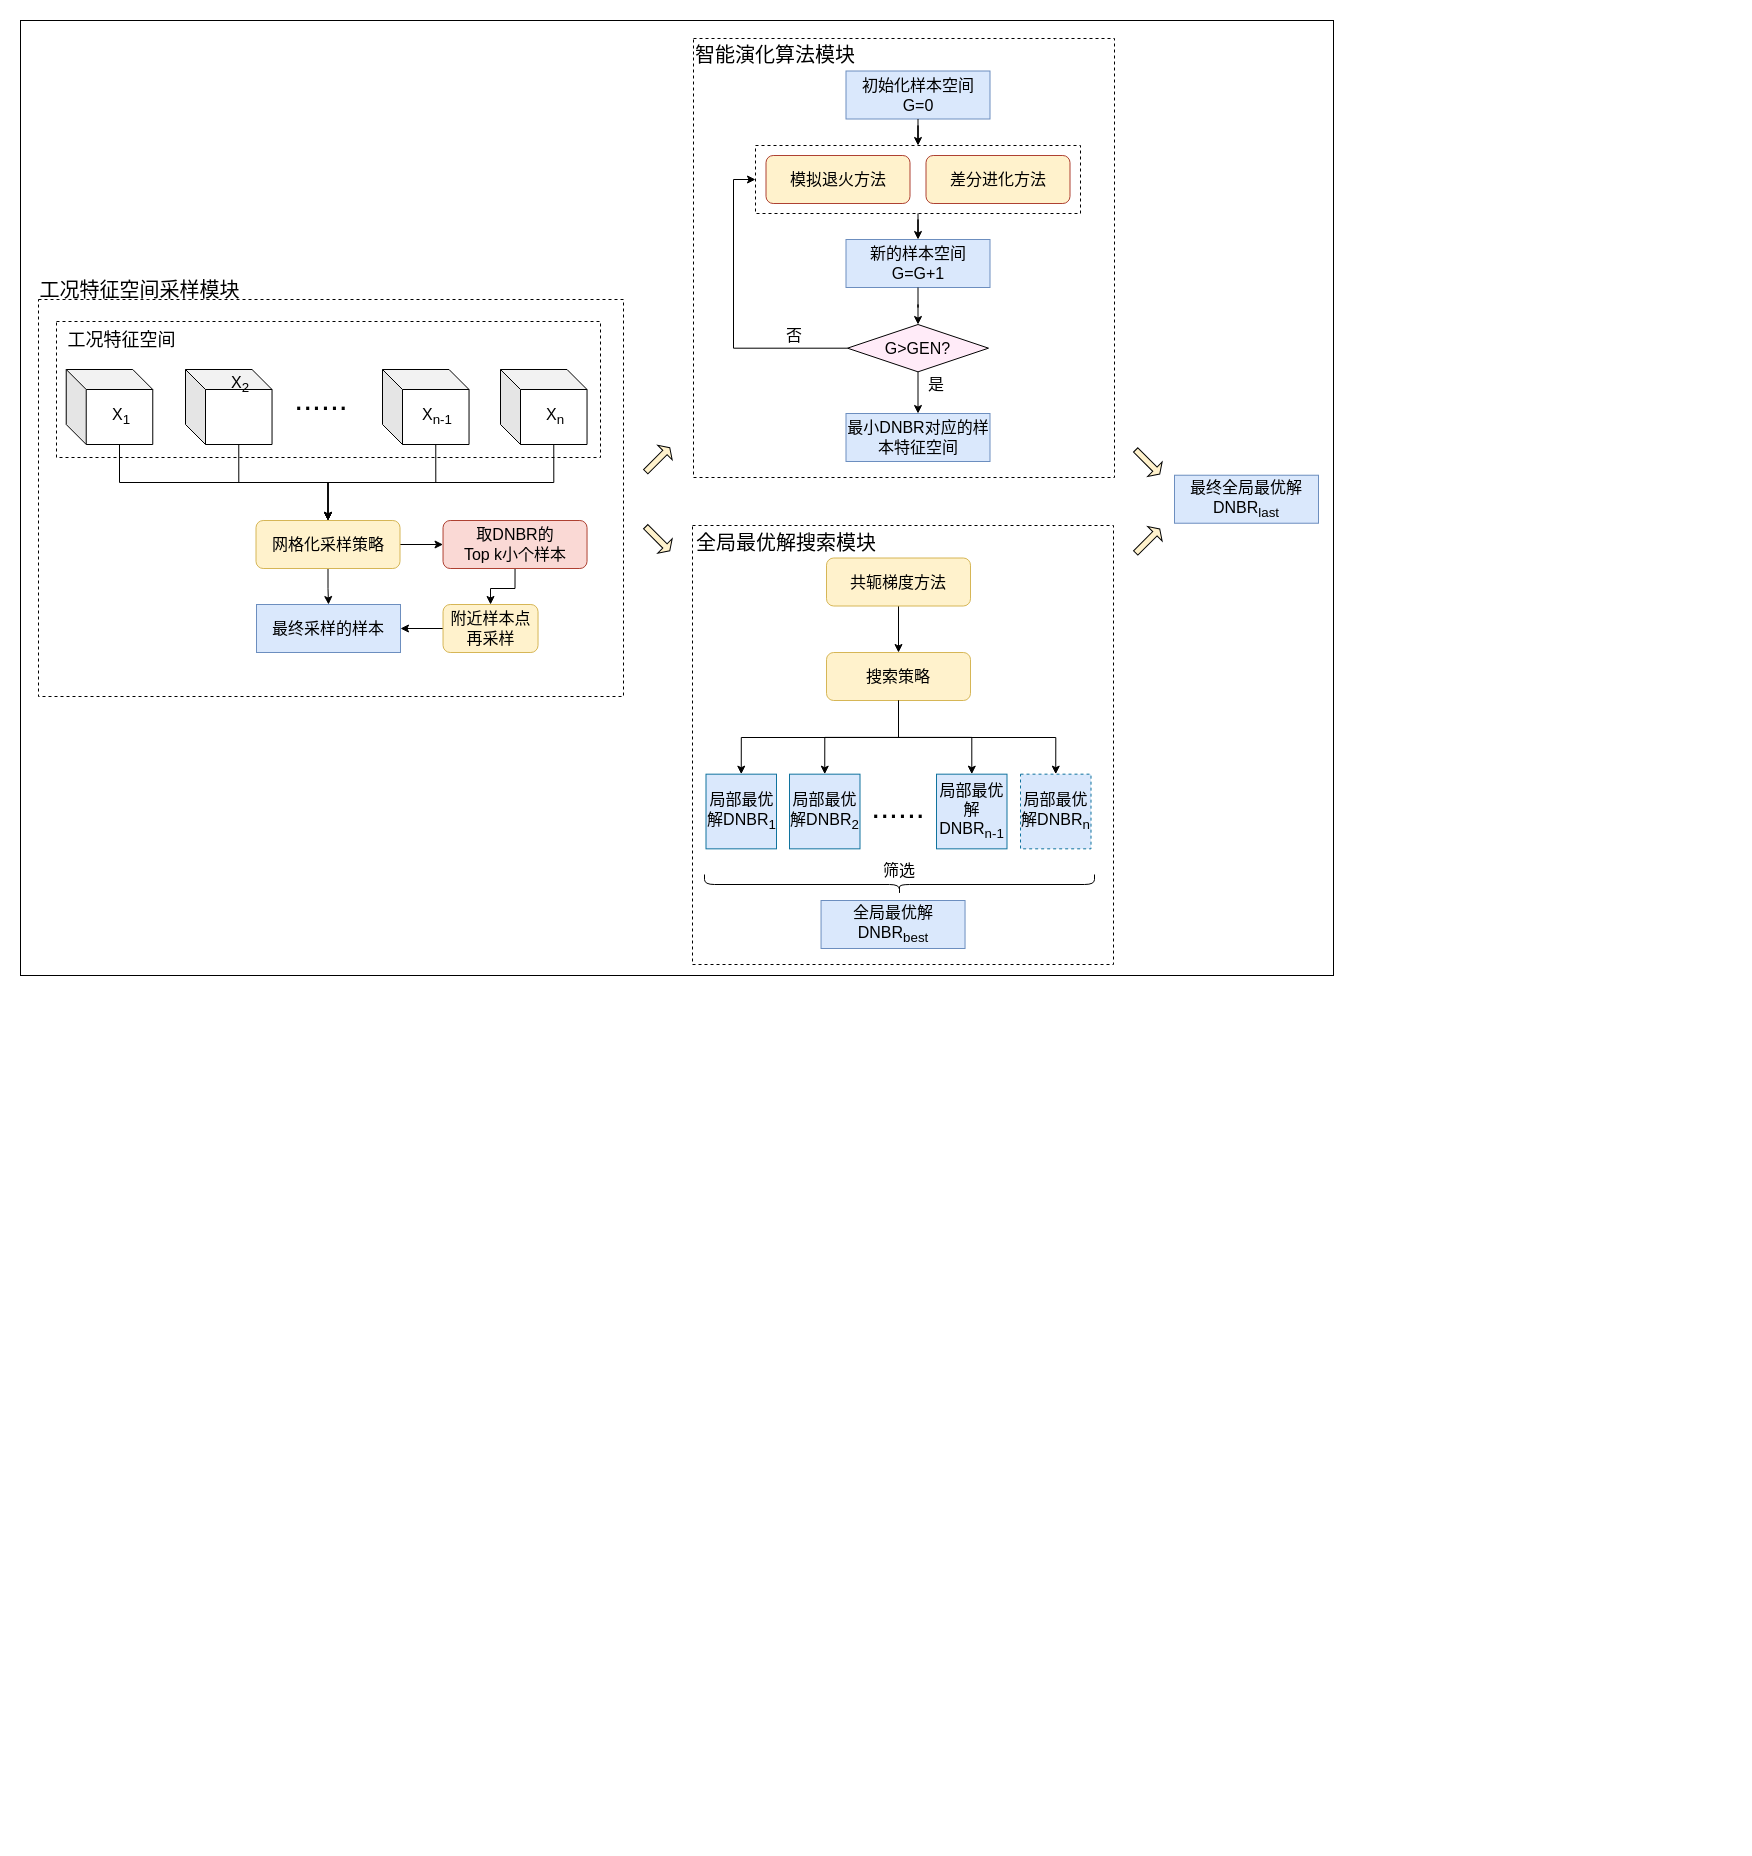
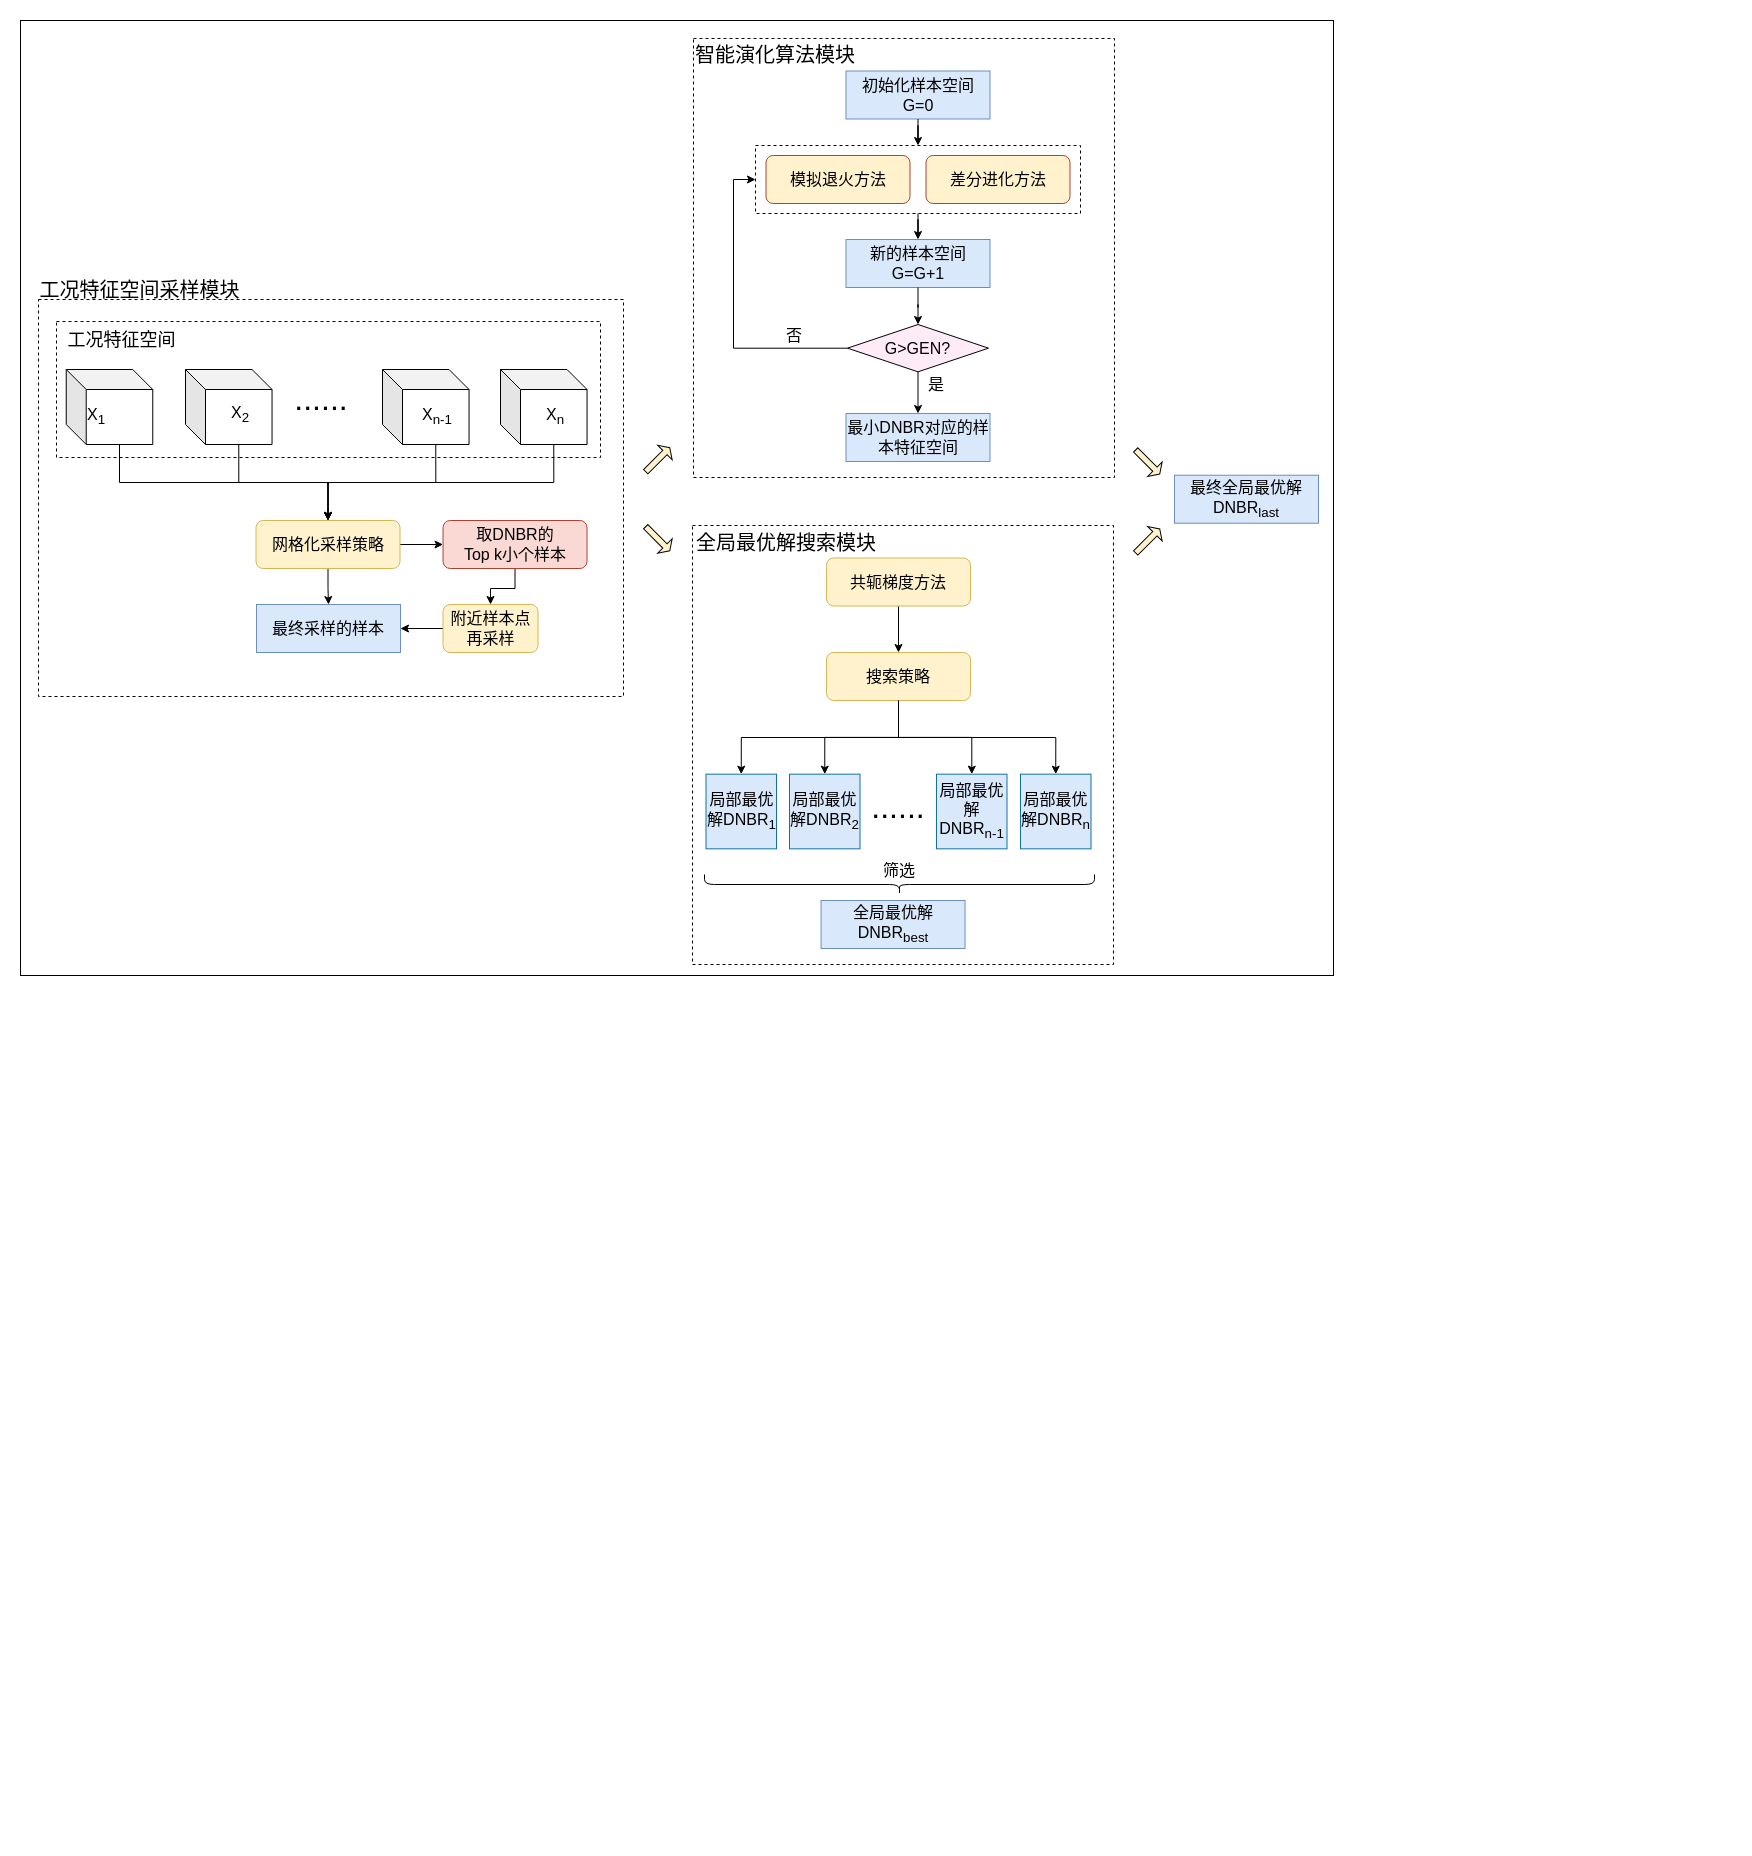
- <mxCell id="48" value="X&lt;sub&gt;2&lt;/sub&gt;" style="text;html=1;strokeColor=none;fillColor=none;align=center;verticalAlign=middle;whiteSpace=wrap;rounded=0;fontSize=16;" vertex="1" parent="46"><mxGeometry x="35.27" y="7" width="40" height="20" as="geometry" /></mxCell>
+ <mxCell id="48" value="X&lt;sub&gt;2&lt;/sub&gt;" style="text;html=1;strokeColor=none;fillColor=none;align=center;verticalAlign=middle;whiteSpace=wrap;rounded=0;fontSize=16;" vertex="1" parent="46"><mxGeometry x="35.27" y="37" width="40" height="20" as="geometry" /></mxCell>
- <mxCell id="45" value="X&lt;sub&gt;1&lt;/sub&gt;" style="text;html=1;strokeColor=none;fillColor=none;align=center;verticalAlign=middle;whiteSpace=wrap;rounded=0;fontSize=16;" vertex="1" parent="43"><mxGeometry x="35.27" y="37" width="40" height="20" as="geometry" /></mxCell>
+ <mxCell id="45" value="X&lt;sub&gt;1&lt;/sub&gt;" style="text;html=1;strokeColor=none;fillColor=none;align=center;verticalAlign=middle;whiteSpace=wrap;rounded=0;fontSize=16;" vertex="1" parent="43"><mxGeometry x="10.27" y="37" width="40" height="20" as="geometry" /></mxCell>
- <mxCell id="37" value="局部最优解DNBR&lt;sub&gt;n&lt;/sub&gt;" style="rounded=0;whiteSpace=wrap;html=1;fontSize=16;fillColor=#DAE8FC;strokeColor=#10739e;dashed=1;" vertex="1" parent="3"><mxGeometry x="328" y="742.67" width="70.5" height="74.67" as="geometry" /></mxCell>
+ <mxCell id="37" value="局部最优解DNBR&lt;sub&gt;n&lt;/sub&gt;" style="rounded=0;whiteSpace=wrap;html=1;fontSize=16;fillColor=#DAE8FC;strokeColor=#10739e;" vertex="1" parent="3"><mxGeometry x="328" y="742.67" width="70.5" height="74.67" as="geometry" /></mxCell>
